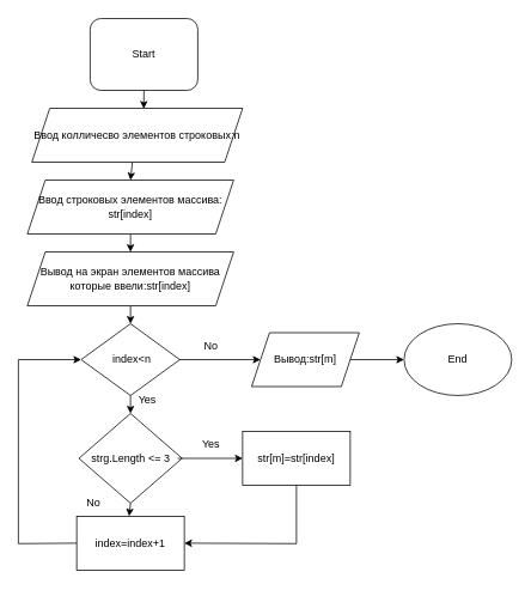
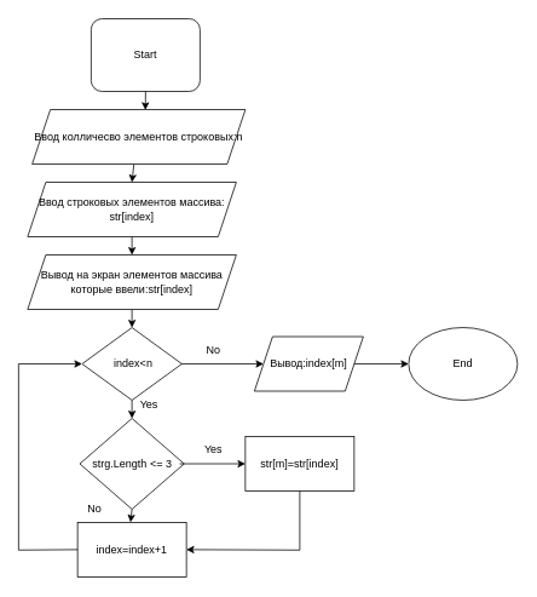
- <mxCell id="23" value="Вывод:str[m]" style="shape=parallelogram;perimeter=parallelogramPerimeter;whiteSpace=wrap;html=1;fixedSize=1;" parent="1" vertex="1"><mxGeometry x="280" y="370" width="120" height="60" as="geometry" /></mxCell>
+ <mxCell id="23" value="Вывод:index[m]" style="shape=parallelogram;perimeter=parallelogramPerimeter;whiteSpace=wrap;html=1;fixedSize=1;" parent="1" vertex="1"><mxGeometry x="280" y="370" width="120" height="60" as="geometry" /></mxCell>
